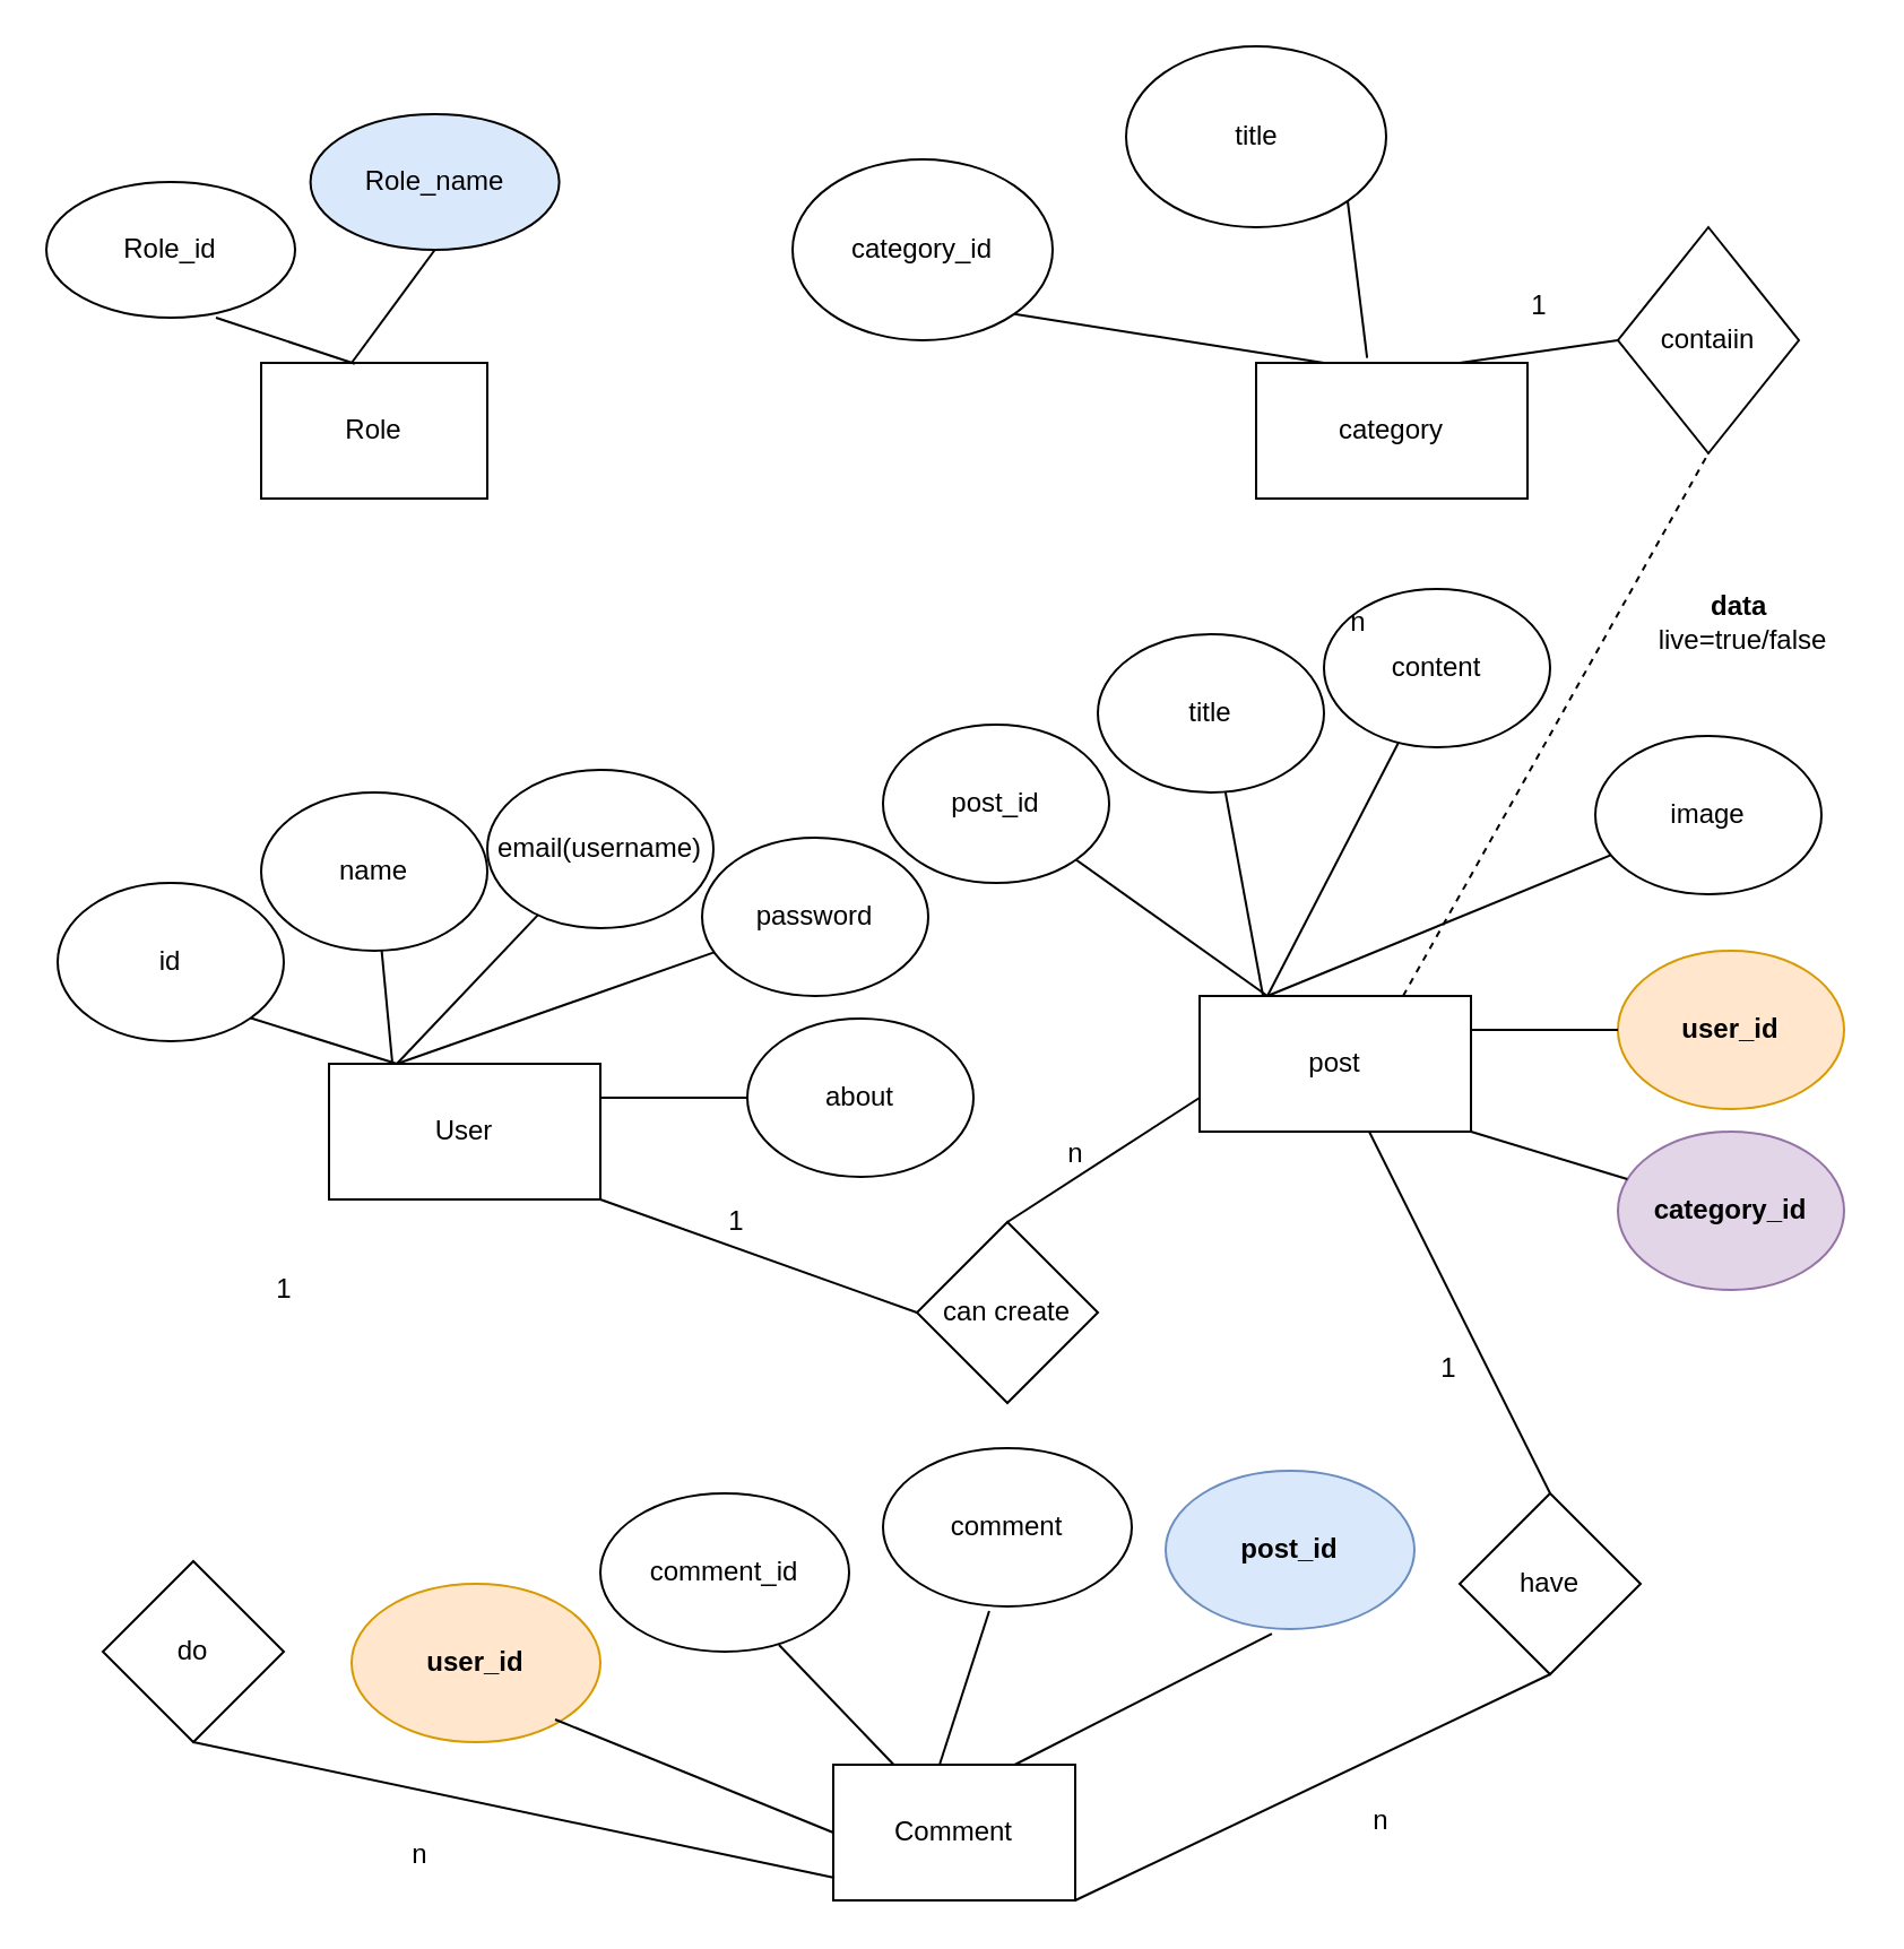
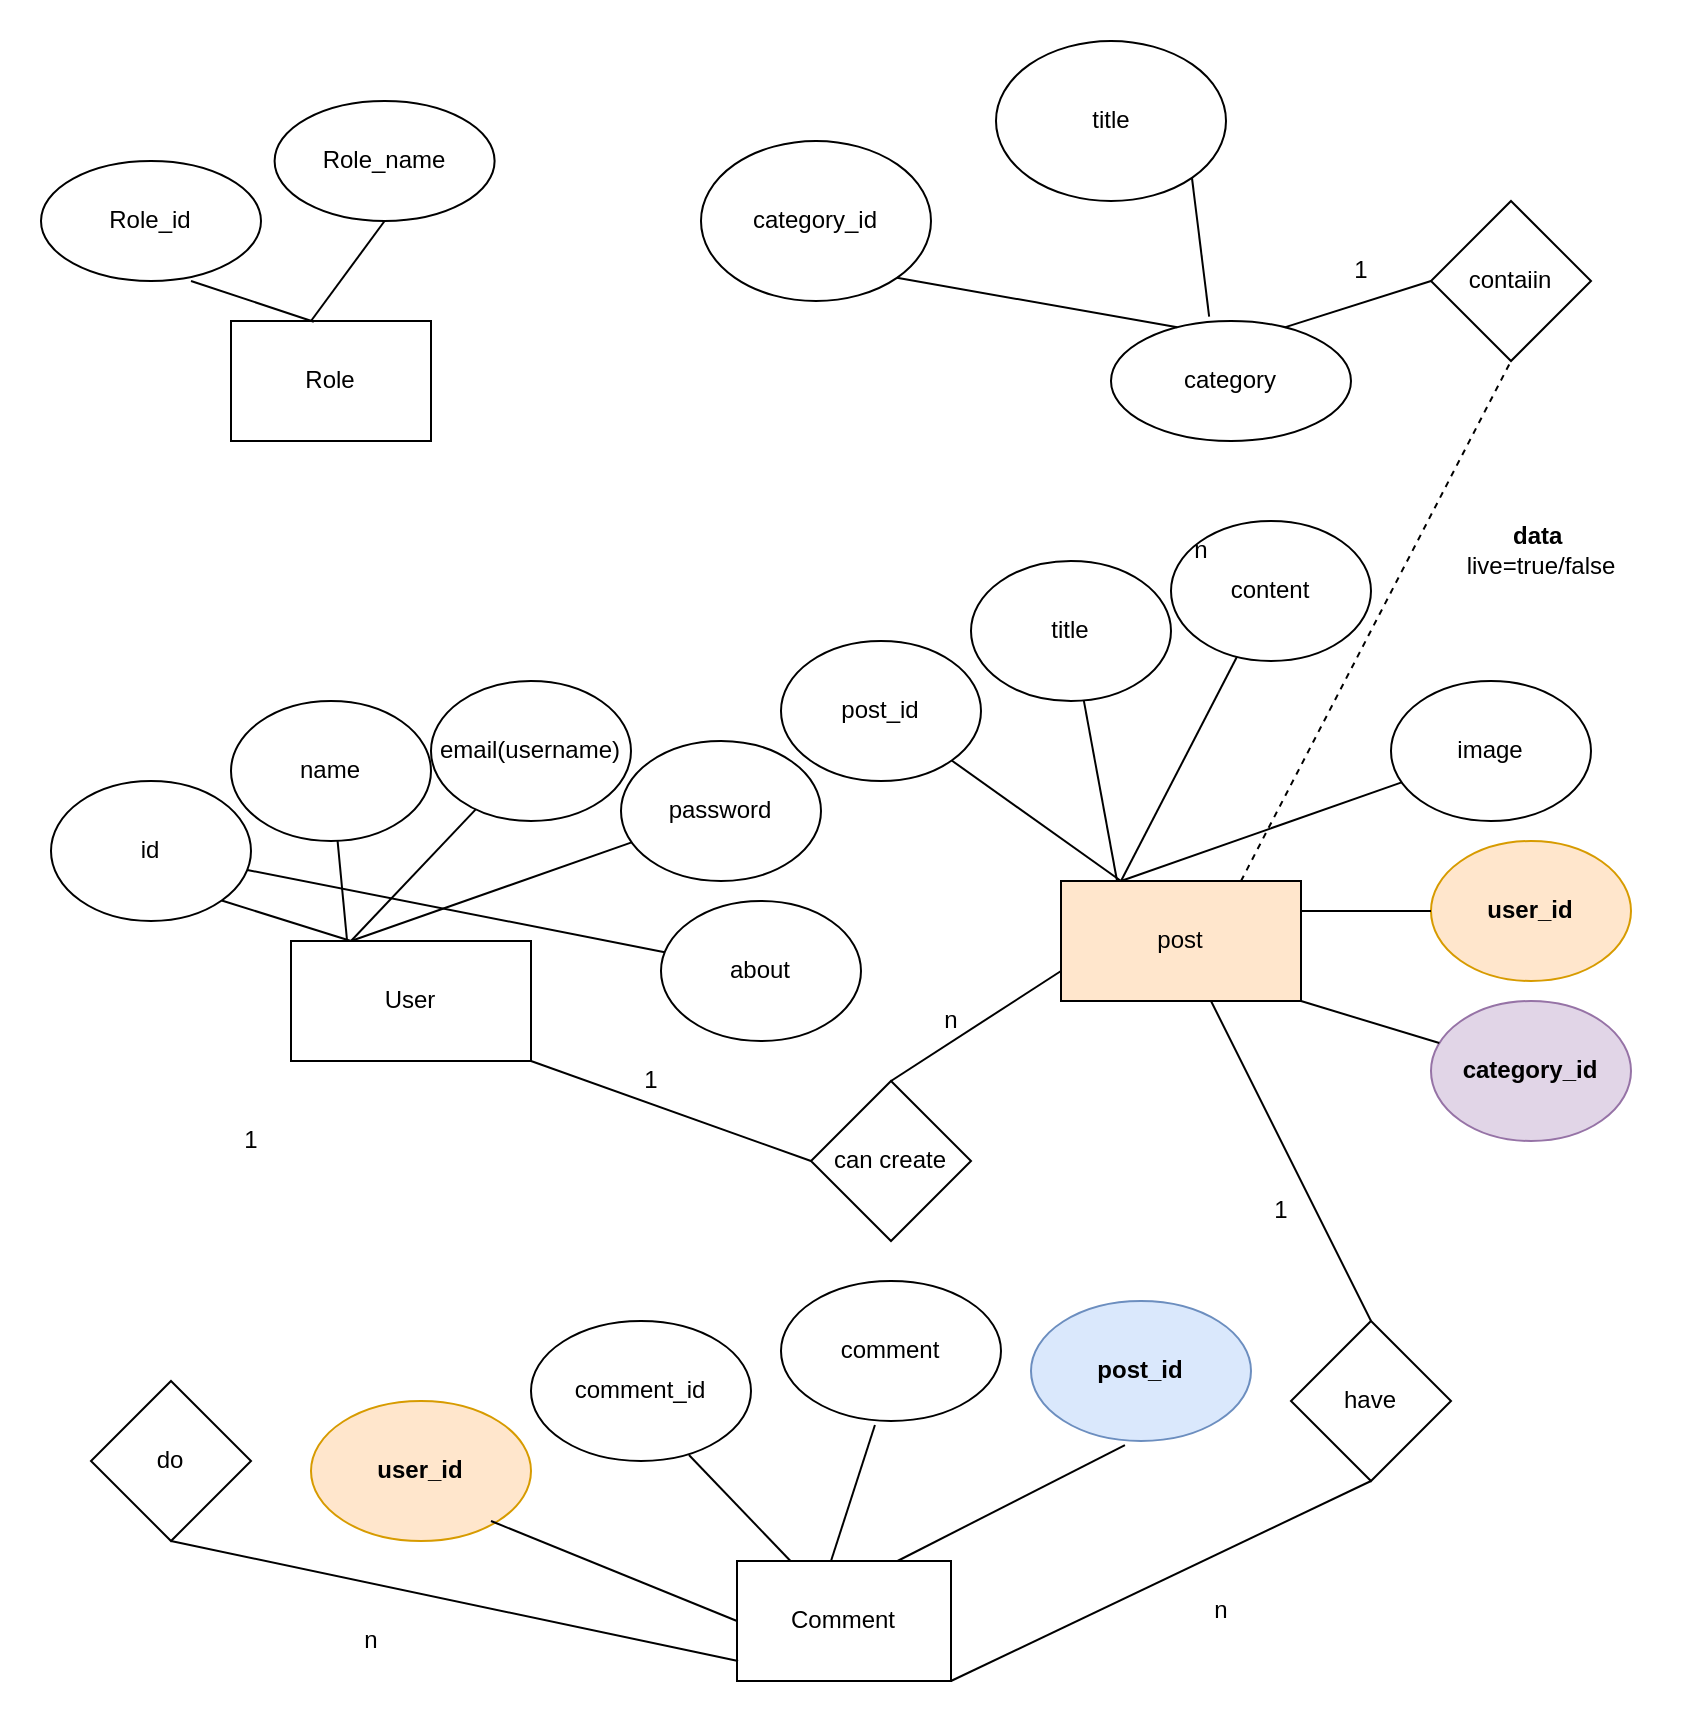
- <mxCell id="63" value="Role_name" style="ellipse;whiteSpace=wrap;html=1;fontColor=#000000;fillColor=#dae8fc;" vertex="1" parent="1"><mxGeometry x="136.8" y="50" width="110" height="60" as="geometry" /></mxCell>
+ <mxCell id="63" value="Role_name" style="ellipse;whiteSpace=wrap;html=1;fontColor=#000000;" vertex="1" parent="1"><mxGeometry x="136.8" y="50" width="110" height="60" as="geometry" /></mxCell>
- <mxCell id="53" value="contaiin" style="rhombus;whiteSpace=wrap;html=1;fontColor=#000000;" vertex="1" parent="1"><mxGeometry x="715" y="100" width="80" height="100" as="geometry" /></mxCell>
+ <mxCell id="53" value="contaiin" style="rhombus;whiteSpace=wrap;html=1;fontColor=#000000;" vertex="1" parent="1"><mxGeometry x="715" y="100" width="80" height="80" as="geometry" /></mxCell>
- <mxCell id="48" value="category" style="whiteSpace=wrap;html=1;fontColor=#000000;" vertex="1" parent="1"><mxGeometry x="555" y="160" width="120" height="60" as="geometry" /></mxCell>
+ <mxCell id="48" value="category" style="ellipse;whiteSpace=wrap;html=1;fontColor=#000000;" vertex="1" parent="1"><mxGeometry x="555" y="160" width="120" height="60" as="geometry" /></mxCell>
- <mxCell id="16" value="image" style="ellipse;whiteSpace=wrap;html=1;" vertex="1" parent="1"><mxGeometry x="705" y="325" width="100" height="70" as="geometry" /></mxCell>
+ <mxCell id="16" value="image" style="ellipse;whiteSpace=wrap;html=1;" vertex="1" parent="1"><mxGeometry x="695" y="340" width="100" height="70" as="geometry" /></mxCell>
- <mxCell id="23" value="post" style="rounded=0;whiteSpace=wrap;html=1;" vertex="1" parent="1"><mxGeometry x="530" y="440" width="120" height="60" as="geometry" /></mxCell>
+ <mxCell id="23" value="post" style="rounded=0;whiteSpace=wrap;html=1;fillColor=#ffe6cc;" vertex="1" parent="1"><mxGeometry x="530" y="440" width="120" height="60" as="geometry" /></mxCell>
- <mxCell id="12" value="" style="endArrow=none;html=1;rounded=0;entryX=1;entryY=0.25;entryDx=0;entryDy=0;" edge="1" source="11" parent="1" target="2"><mxGeometry width="50" height="50" relative="1" as="geometry"><mxPoint x="740" y="570" as="sourcePoint" /><mxPoint x="185" y="470" as="targetPoint" /></mxGeometry></mxCell>
+ <mxCell id="12" value="" style="endArrow=none;html=1;rounded=0;" edge="1" source="11" parent="1" target="3"><mxGeometry width="50" height="50" relative="1" as="geometry"><mxPoint x="740" y="570" as="sourcePoint" /><mxPoint x="185" y="470" as="targetPoint" /></mxGeometry></mxCell>
